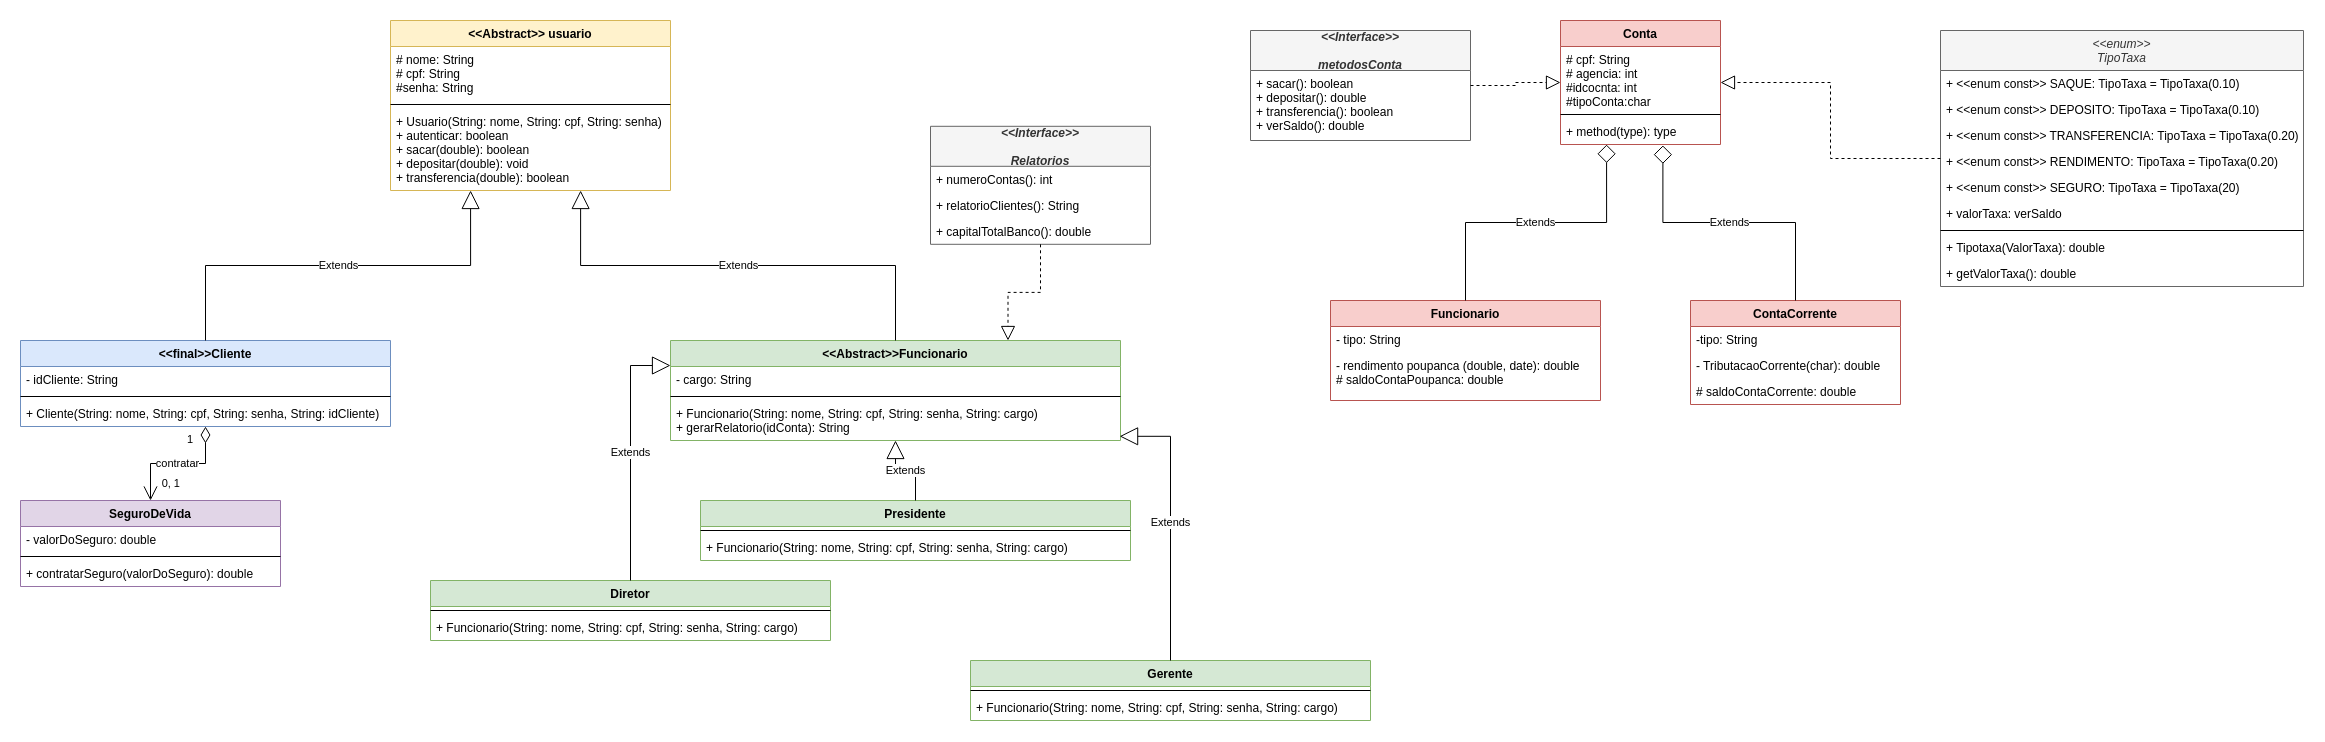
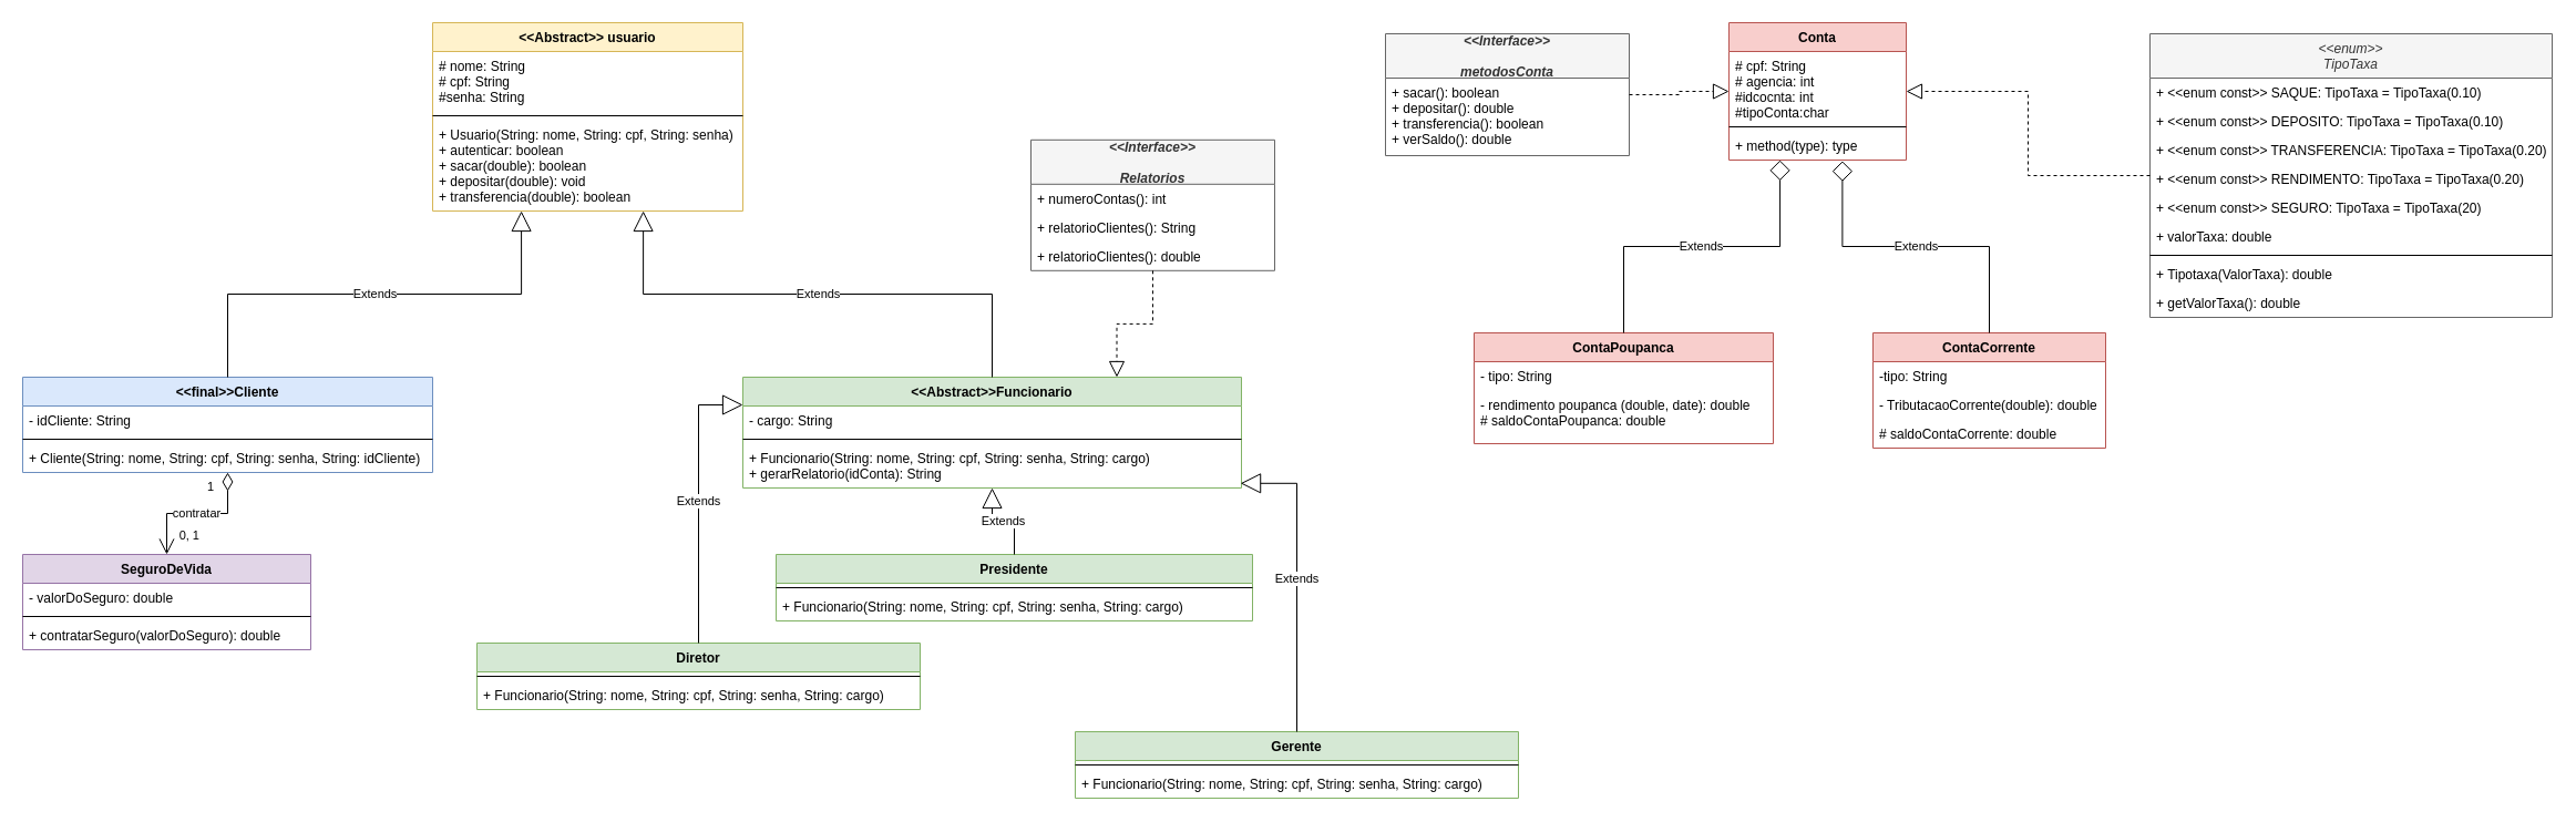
- <mxCell id="52" value="+ valorTaxa: verSaldo" style="text;strokeColor=none;fillColor=none;align=left;verticalAlign=top;spacingLeft=4;spacingRight=4;overflow=hidden;rotatable=0;points=[[0,0.5],[1,0.5]];portConstraint=eastwest;" vertex="1" parent="46"><mxGeometry y="170" width="363" height="26" as="geometry" /></mxCell>
+ <mxCell id="52" value="+ valorTaxa: double" style="text;strokeColor=none;fillColor=none;align=left;verticalAlign=top;spacingLeft=4;spacingRight=4;overflow=hidden;rotatable=0;points=[[0,0.5],[1,0.5]];portConstraint=eastwest;" vertex="1" parent="46"><mxGeometry y="170" width="363" height="26" as="geometry" /></mxCell>
- <mxCell id="38" value="+ capitalTotalBanco(): double&#10;" style="text;strokeColor=none;fillColor=none;align=left;verticalAlign=top;spacingLeft=4;spacingRight=4;overflow=hidden;rotatable=0;points=[[0,0.5],[1,0.5]];portConstraint=eastwest;" vertex="1" parent="35"><mxGeometry y="92" width="220" height="26" as="geometry" /></mxCell>
+ <mxCell id="38" value="+ relatorioClientes(): double&#10;" style="text;strokeColor=none;fillColor=none;align=left;verticalAlign=top;spacingLeft=4;spacingRight=4;overflow=hidden;rotatable=0;points=[[0,0.5],[1,0.5]];portConstraint=eastwest;" vertex="1" parent="35"><mxGeometry y="92" width="220" height="26" as="geometry" /></mxCell>
- <mxCell id="58" value="Funcionario" style="swimlane;fontStyle=1;childLayout=stackLayout;horizontal=1;startSize=26;fillColor=#f8cecc;horizontalStack=0;resizeParent=1;resizeParentMax=0;resizeLast=0;collapsible=1;marginBottom=0;fontFamily=Helvetica;fontSize=12;strokeColor=#b85450;" vertex="1" parent="1"><mxGeometry x="1330" y="300" width="270" height="100" as="geometry"><mxRectangle x="70" y="800" width="120" height="26" as="alternateBounds" /></mxGeometry></mxCell>
+ <mxCell id="58" value="ContaPoupanca" style="swimlane;fontStyle=1;childLayout=stackLayout;horizontal=1;startSize=26;fillColor=#f8cecc;horizontalStack=0;resizeParent=1;resizeParentMax=0;resizeLast=0;collapsible=1;marginBottom=0;fontFamily=Helvetica;fontSize=12;strokeColor=#b85450;" vertex="1" parent="1"><mxGeometry x="1330" y="300" width="270" height="100" as="geometry"><mxRectangle x="70" y="800" width="120" height="26" as="alternateBounds" /></mxGeometry></mxCell>
- <mxCell id="63" value="- TributacaoCorrente(char): double" style="text;strokeColor=none;fillColor=none;align=left;verticalAlign=top;spacingLeft=4;spacingRight=4;overflow=hidden;rotatable=0;points=[[0,0.5],[1,0.5]];portConstraint=eastwest;fontFamily=Helvetica;fontSize=12;startSize=26;" vertex="1" parent="61"><mxGeometry y="52" width="210" height="26" as="geometry" /></mxCell>
+ <mxCell id="63" value="- TributacaoCorrente(double): double" style="text;strokeColor=none;fillColor=none;align=left;verticalAlign=top;spacingLeft=4;spacingRight=4;overflow=hidden;rotatable=0;points=[[0,0.5],[1,0.5]];portConstraint=eastwest;fontFamily=Helvetica;fontSize=12;startSize=26;" vertex="1" parent="61"><mxGeometry y="52" width="210" height="26" as="geometry" /></mxCell>
